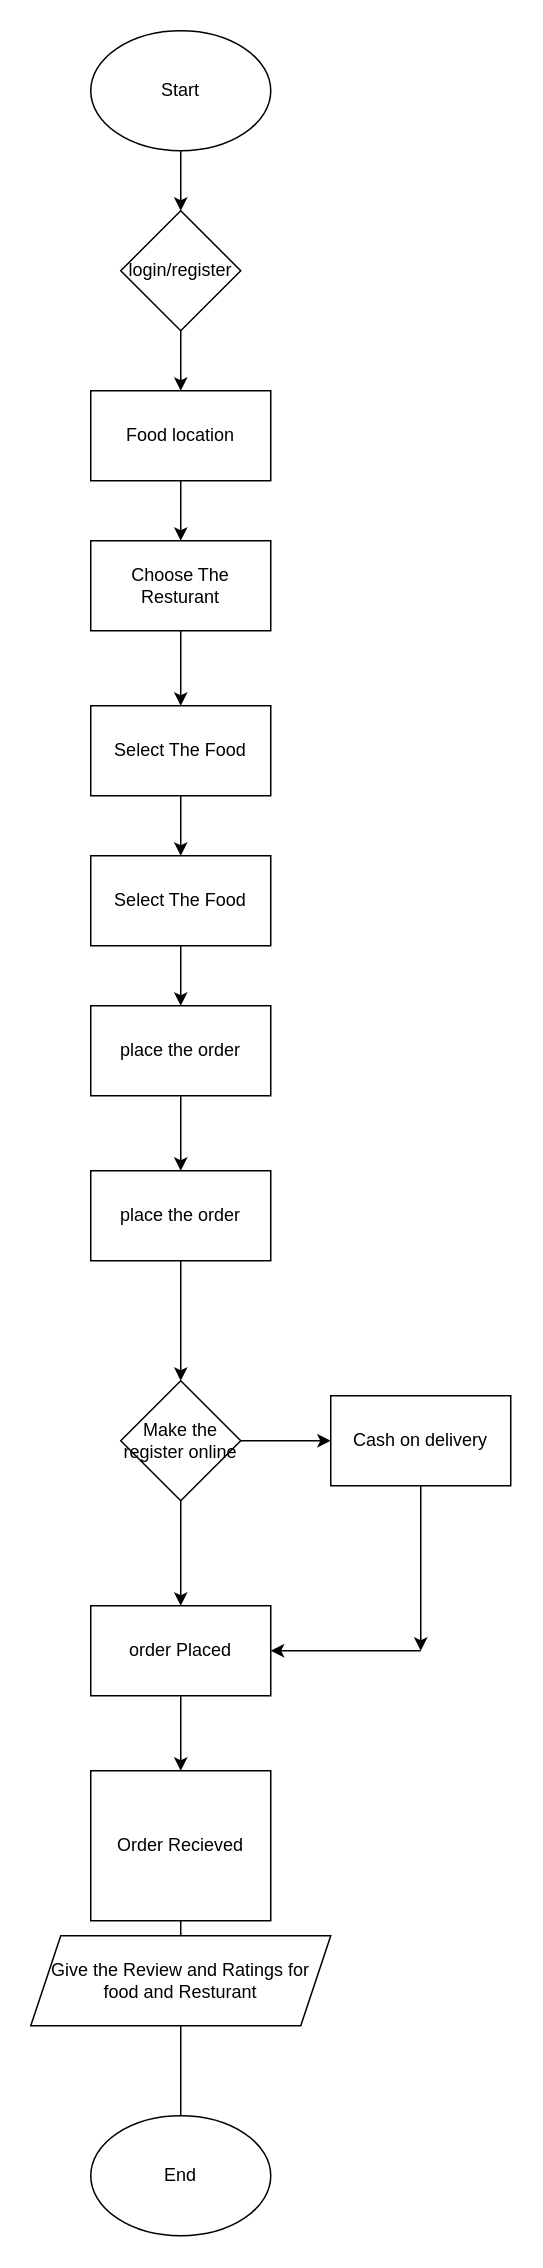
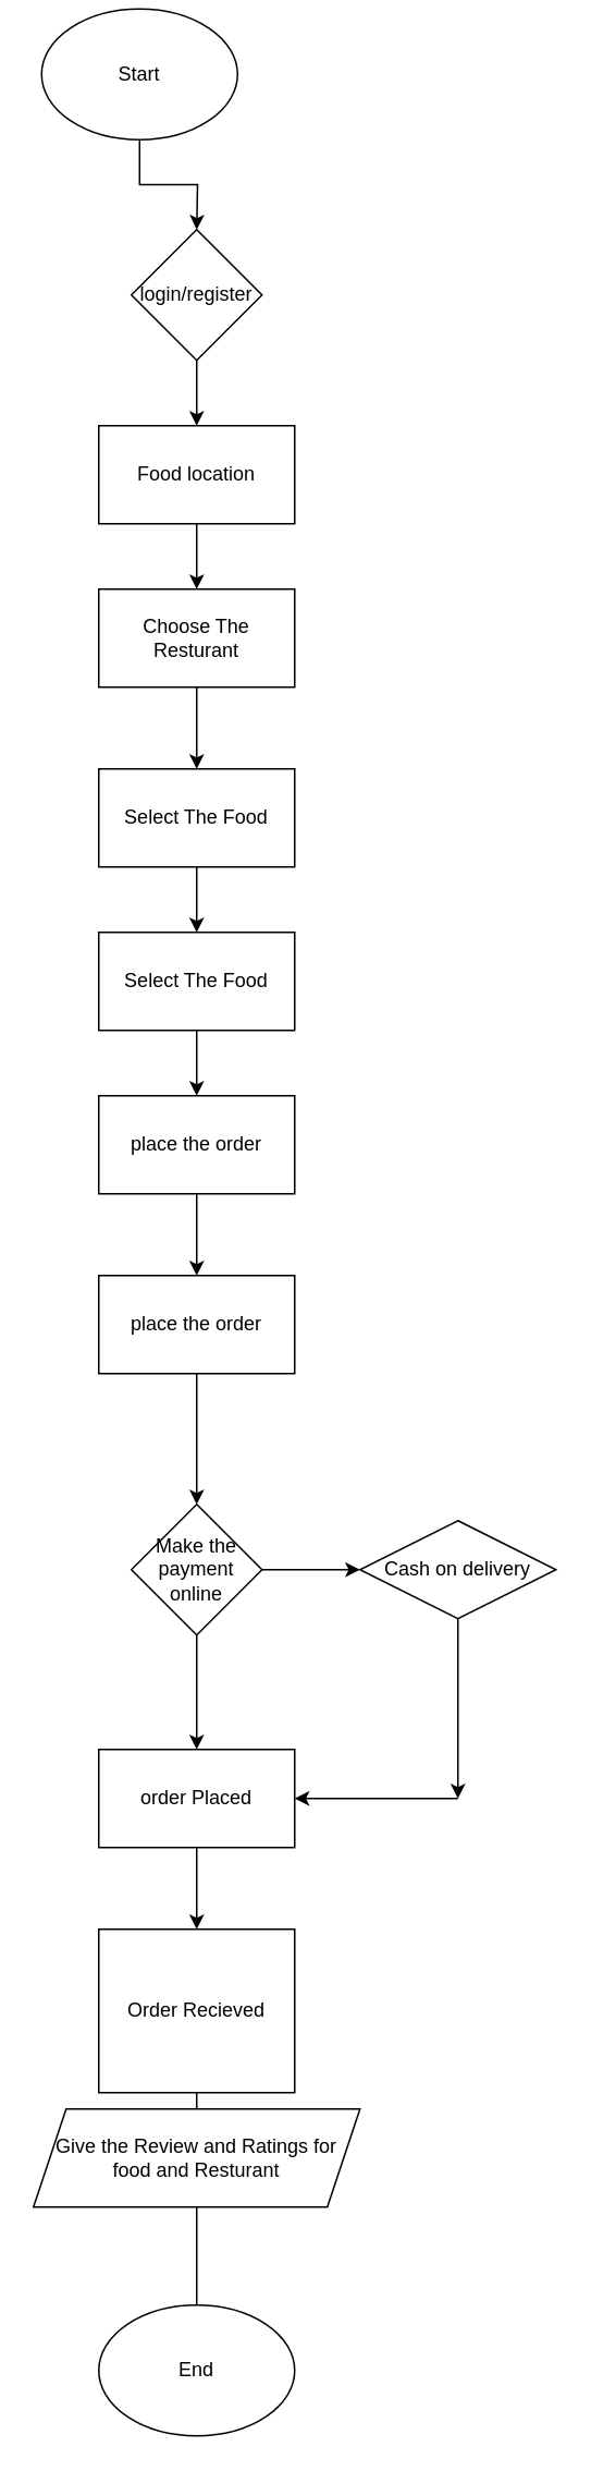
- <mxCell id="3" value="Start" style="ellipse;whiteSpace=wrap;html=1;" vertex="1" parent="1"><mxGeometry x="60" y="20" width="120" height="80" as="geometry" /></mxCell>
+ <mxCell id="3" value="Start" style="ellipse;whiteSpace=wrap;html=1;" vertex="1" parent="1"><mxGeometry x="25" y="5" width="120" height="80" as="geometry" /></mxCell>
- <mxCell id="20" value="Make the register online" style="rhombus;whiteSpace=wrap;html=1;" vertex="1" parent="1"><mxGeometry x="80" y="920" width="80" height="80" as="geometry" /></mxCell>
+ <mxCell id="20" value="Make the payment online" style="rhombus;whiteSpace=wrap;html=1;" vertex="1" parent="1"><mxGeometry x="80" y="920" width="80" height="80" as="geometry" /></mxCell>
- <mxCell id="21" value="Cash on delivery" style="whiteSpace=wrap;html=1;" vertex="1" parent="1"><mxGeometry x="220" y="930" width="120" height="60" as="geometry" /></mxCell>
+ <mxCell id="21" value="Cash on delivery" style="rhombus;whiteSpace=wrap;html=1;" vertex="1" parent="1"><mxGeometry x="220" y="930" width="120" height="60" as="geometry" /></mxCell>
